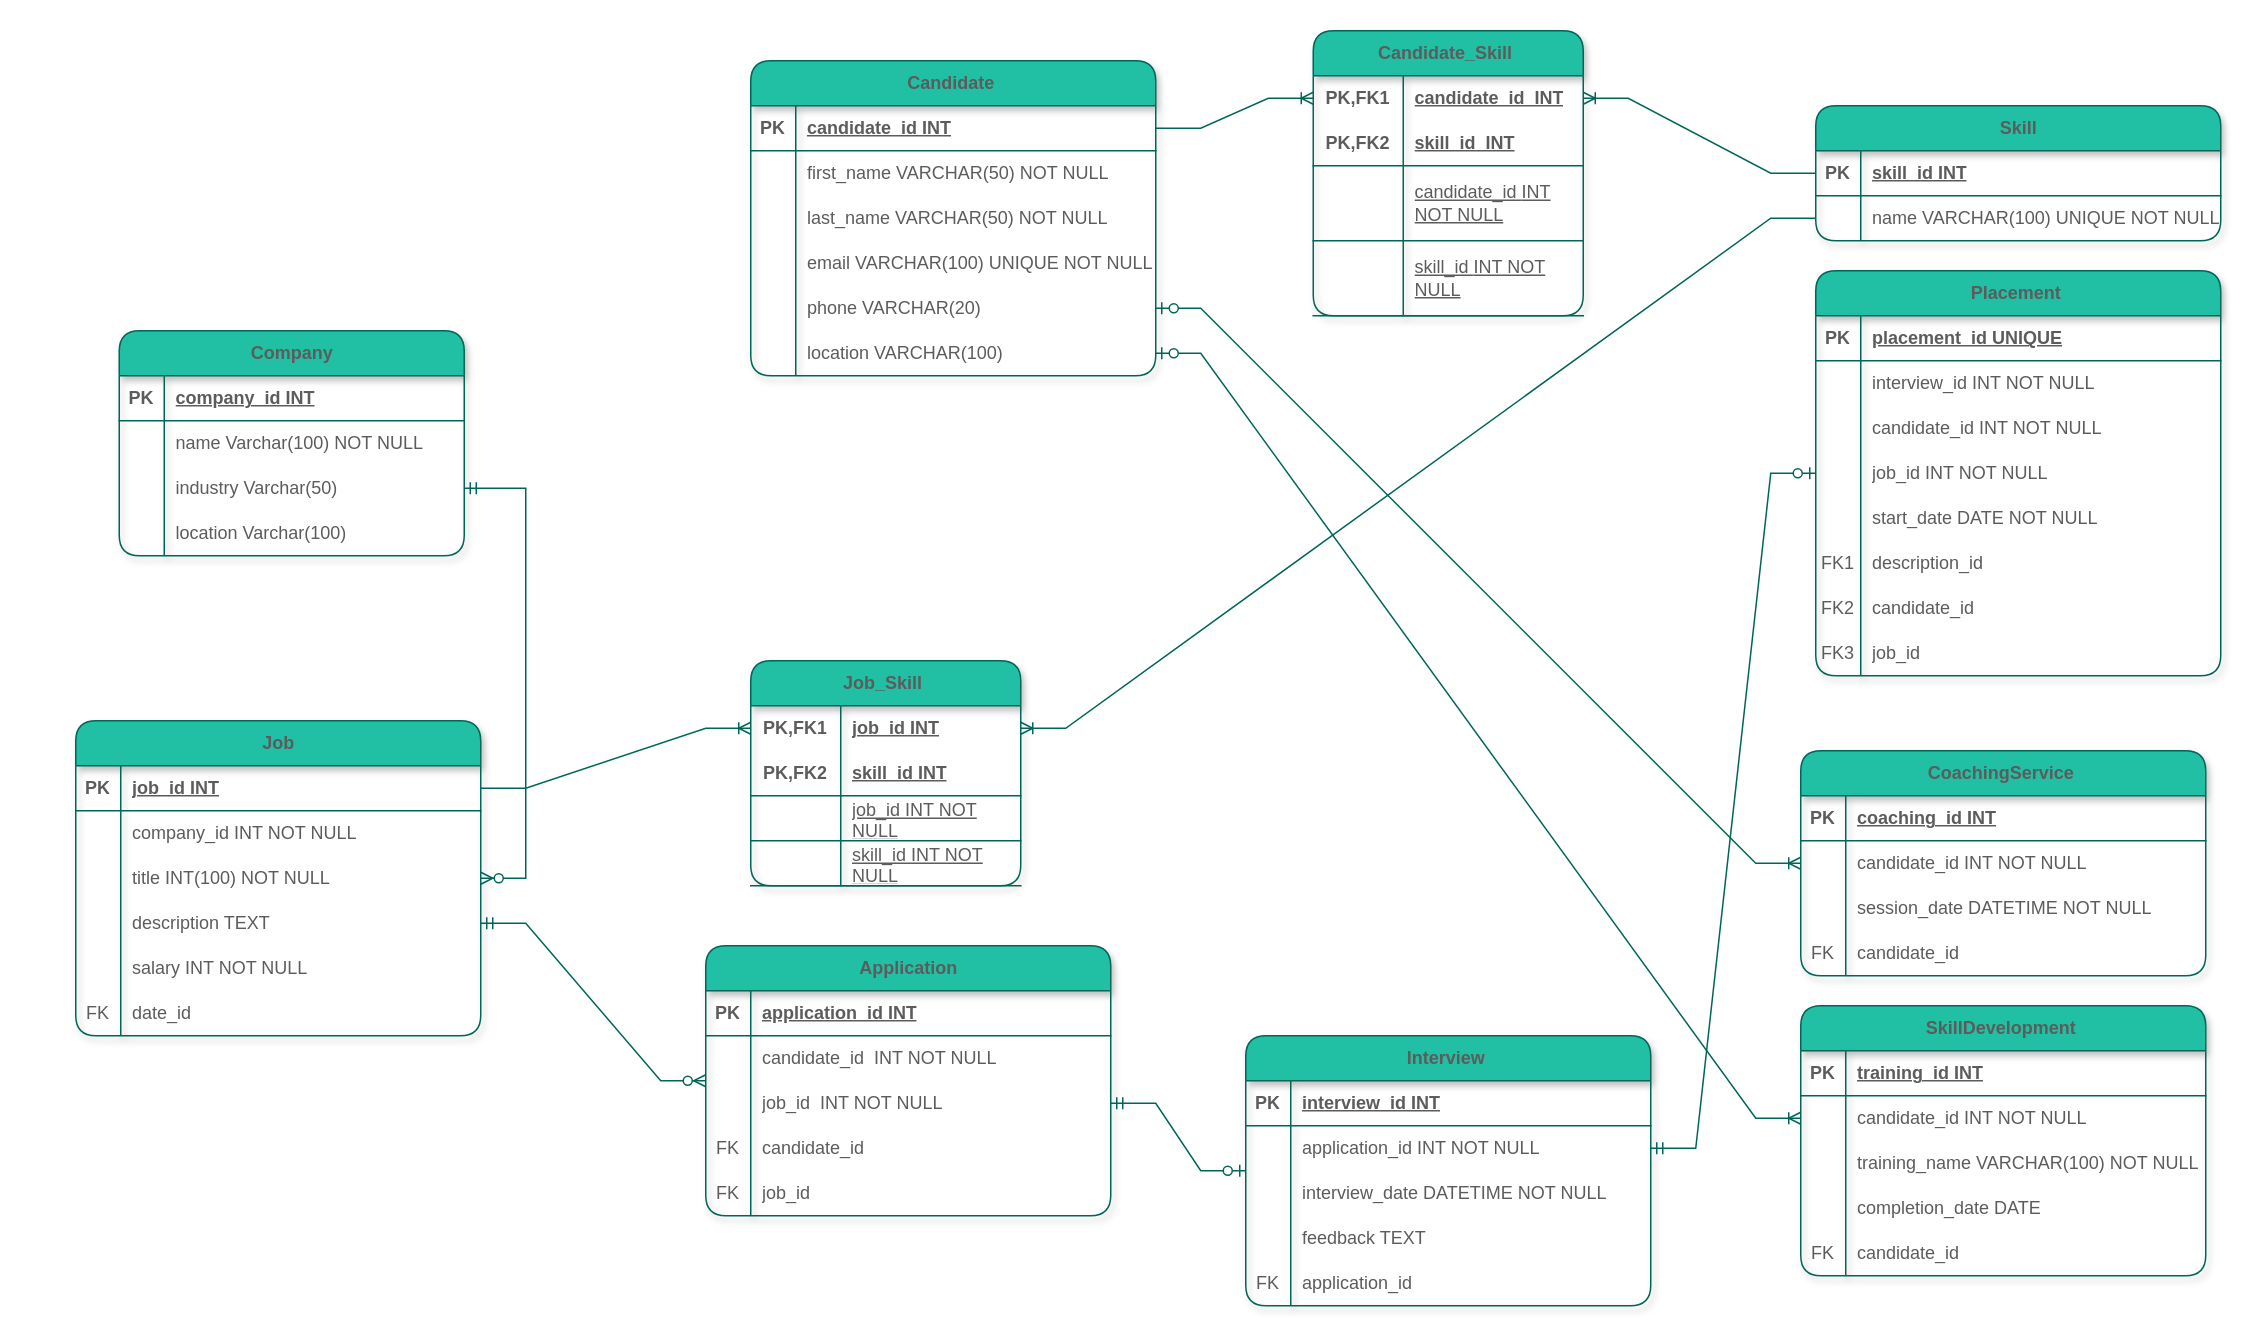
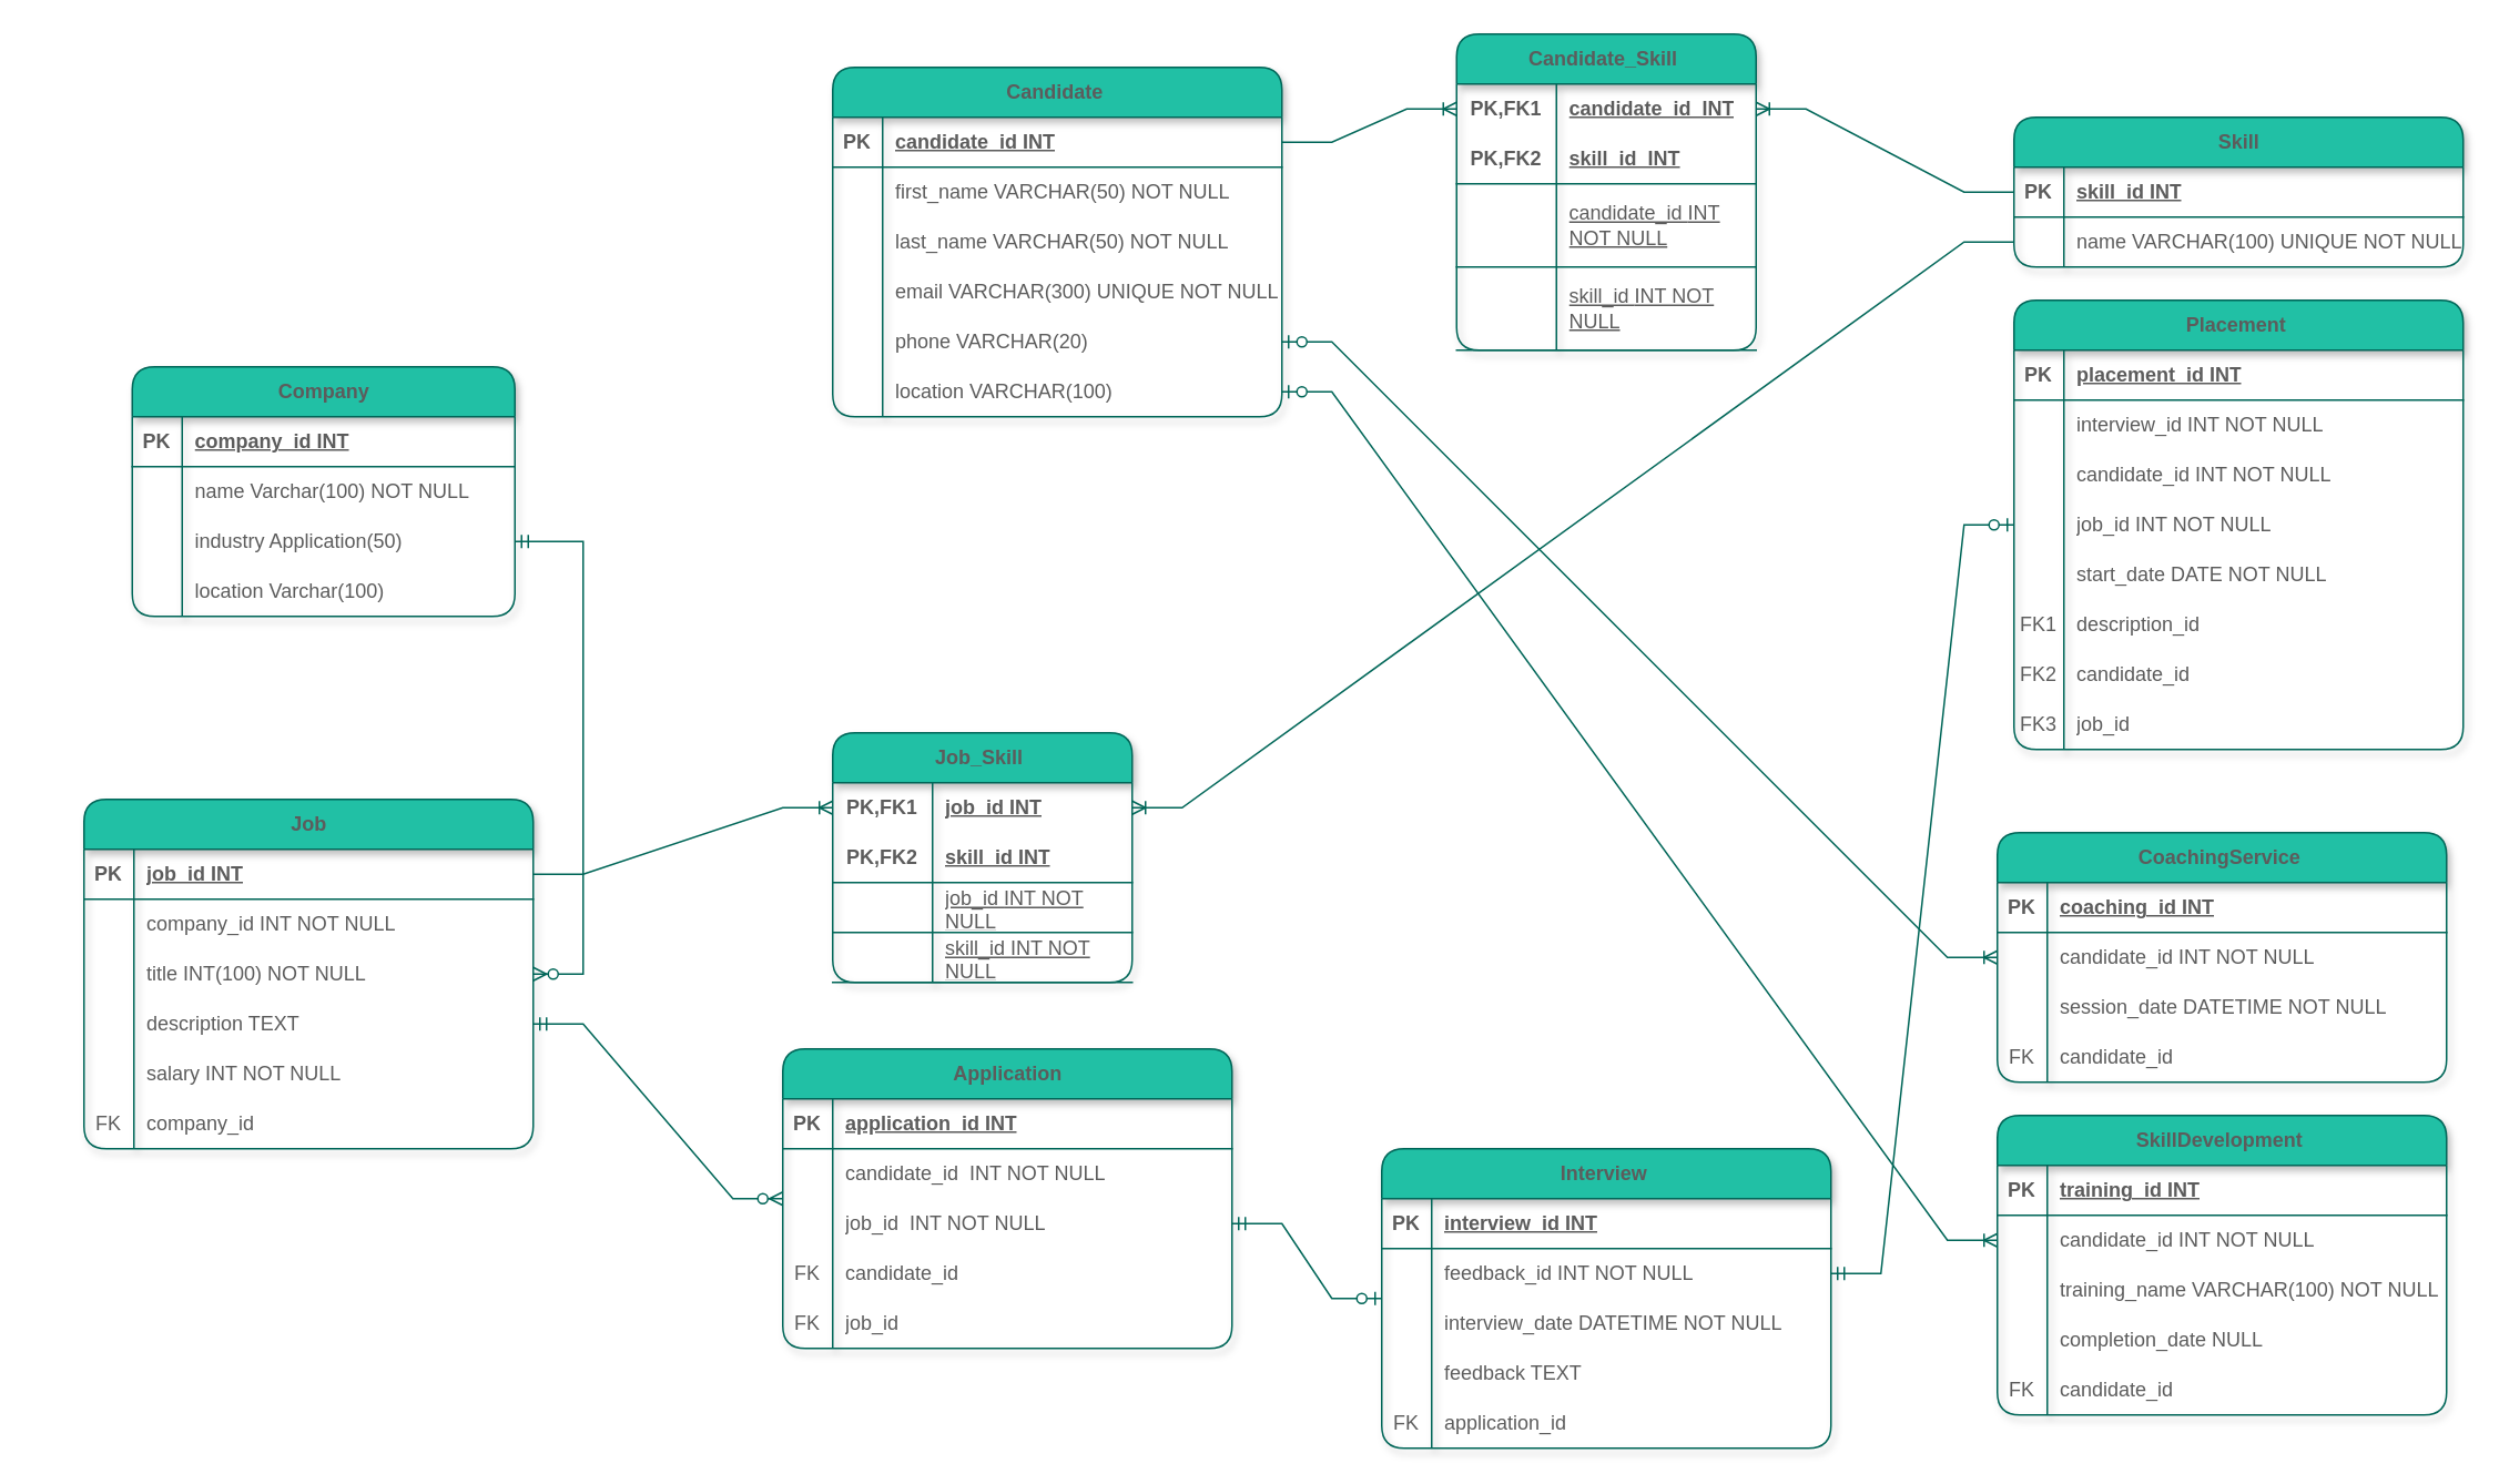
- <mxCell id="27" value="email VARCHAR(100) UNIQUE NOT NULL" style="shape=partialRectangle;connectable=0;fillColor=none;top=0;left=0;bottom=0;right=0;align=left;spacingLeft=6;overflow=hidden;whiteSpace=wrap;html=1;rounded=1;labelBackgroundColor=none;strokeColor=#006658;fontColor=#5C5C5C;" vertex="1" parent="25"><mxGeometry x="30" width="240" height="30" as="geometry"><mxRectangle width="240" height="30" as="alternateBounds" /></mxGeometry></mxCell>
+ <mxCell id="27" value="email VARCHAR(300) UNIQUE NOT NULL" style="shape=partialRectangle;connectable=0;fillColor=none;top=0;left=0;bottom=0;right=0;align=left;spacingLeft=6;overflow=hidden;whiteSpace=wrap;html=1;rounded=1;labelBackgroundColor=none;strokeColor=#006658;fontColor=#5C5C5C;" vertex="1" parent="25"><mxGeometry x="30" width="240" height="30" as="geometry"><mxRectangle width="240" height="30" as="alternateBounds" /></mxGeometry></mxCell>
- <mxCell id="89" value="placement_id UNIQUE" style="shape=partialRectangle;connectable=0;fillColor=none;top=0;left=0;bottom=0;right=0;align=left;spacingLeft=6;fontStyle=5;overflow=hidden;whiteSpace=wrap;html=1;rounded=1;labelBackgroundColor=none;strokeColor=#006658;fontColor=#5C5C5C;" vertex="1" parent="87"><mxGeometry x="30" width="240" height="30" as="geometry"><mxRectangle width="240" height="30" as="alternateBounds" /></mxGeometry></mxCell>
+ <mxCell id="89" value="placement_id INT" style="shape=partialRectangle;connectable=0;fillColor=none;top=0;left=0;bottom=0;right=0;align=left;spacingLeft=6;fontStyle=5;overflow=hidden;whiteSpace=wrap;html=1;rounded=1;labelBackgroundColor=none;strokeColor=#006658;fontColor=#5C5C5C;" vertex="1" parent="87"><mxGeometry x="30" width="240" height="30" as="geometry"><mxRectangle width="240" height="30" as="alternateBounds" /></mxGeometry></mxCell>
- <mxCell id="11" value="industry Varchar(50)" style="shape=partialRectangle;connectable=0;fillColor=none;top=0;left=0;bottom=0;right=0;align=left;spacingLeft=6;overflow=hidden;whiteSpace=wrap;html=1;rounded=1;labelBackgroundColor=none;strokeColor=#006658;fontColor=#5C5C5C;" vertex="1" parent="9"><mxGeometry x="30" width="200" height="30" as="geometry"><mxRectangle width="200" height="30" as="alternateBounds" /></mxGeometry></mxCell>
+ <mxCell id="11" value="industry Application(50)" style="shape=partialRectangle;connectable=0;fillColor=none;top=0;left=0;bottom=0;right=0;align=left;spacingLeft=6;overflow=hidden;whiteSpace=wrap;html=1;rounded=1;labelBackgroundColor=none;strokeColor=#006658;fontColor=#5C5C5C;" vertex="1" parent="9"><mxGeometry x="30" width="200" height="30" as="geometry"><mxRectangle width="200" height="30" as="alternateBounds" /></mxGeometry></mxCell>
- <mxCell id="52" value="date_id" style="shape=partialRectangle;connectable=0;fillColor=none;top=0;left=0;bottom=0;right=0;align=left;spacingLeft=6;overflow=hidden;whiteSpace=wrap;html=1;rounded=1;labelBackgroundColor=none;strokeColor=#006658;fontColor=#5C5C5C;" vertex="1" parent="50"><mxGeometry x="30" width="240" height="30" as="geometry"><mxRectangle width="240" height="30" as="alternateBounds" /></mxGeometry></mxCell>
+ <mxCell id="52" value="company_id" style="shape=partialRectangle;connectable=0;fillColor=none;top=0;left=0;bottom=0;right=0;align=left;spacingLeft=6;overflow=hidden;whiteSpace=wrap;html=1;rounded=1;labelBackgroundColor=none;strokeColor=#006658;fontColor=#5C5C5C;" vertex="1" parent="50"><mxGeometry x="30" width="240" height="30" as="geometry"><mxRectangle width="240" height="30" as="alternateBounds" /></mxGeometry></mxCell>
- <mxCell id="76" value="application_id INT NOT NULL" style="shape=partialRectangle;connectable=0;fillColor=none;top=0;left=0;bottom=0;right=0;align=left;spacingLeft=6;overflow=hidden;whiteSpace=wrap;html=1;rounded=1;labelBackgroundColor=none;strokeColor=#006658;fontColor=#5C5C5C;" vertex="1" parent="74"><mxGeometry x="30" width="240" height="30" as="geometry"><mxRectangle width="240" height="30" as="alternateBounds" /></mxGeometry></mxCell>
+ <mxCell id="76" value="feedback_id INT NOT NULL" style="shape=partialRectangle;connectable=0;fillColor=none;top=0;left=0;bottom=0;right=0;align=left;spacingLeft=6;overflow=hidden;whiteSpace=wrap;html=1;rounded=1;labelBackgroundColor=none;strokeColor=#006658;fontColor=#5C5C5C;" vertex="1" parent="74"><mxGeometry x="30" width="240" height="30" as="geometry"><mxRectangle width="240" height="30" as="alternateBounds" /></mxGeometry></mxCell>
- <mxCell id="156" value="completion_date DATE" style="shape=partialRectangle;connectable=0;fillColor=none;top=0;left=0;bottom=0;right=0;align=left;spacingLeft=6;overflow=hidden;whiteSpace=wrap;html=1;rounded=1;labelBackgroundColor=none;strokeColor=#006658;fontColor=#5C5C5C;" vertex="1" parent="154"><mxGeometry x="30" width="240" height="30" as="geometry"><mxRectangle width="240" height="30" as="alternateBounds" /></mxGeometry></mxCell>
+ <mxCell id="156" value="completion_date NULL" style="shape=partialRectangle;connectable=0;fillColor=none;top=0;left=0;bottom=0;right=0;align=left;spacingLeft=6;overflow=hidden;whiteSpace=wrap;html=1;rounded=1;labelBackgroundColor=none;strokeColor=#006658;fontColor=#5C5C5C;" vertex="1" parent="154"><mxGeometry x="30" width="240" height="30" as="geometry"><mxRectangle width="240" height="30" as="alternateBounds" /></mxGeometry></mxCell>
